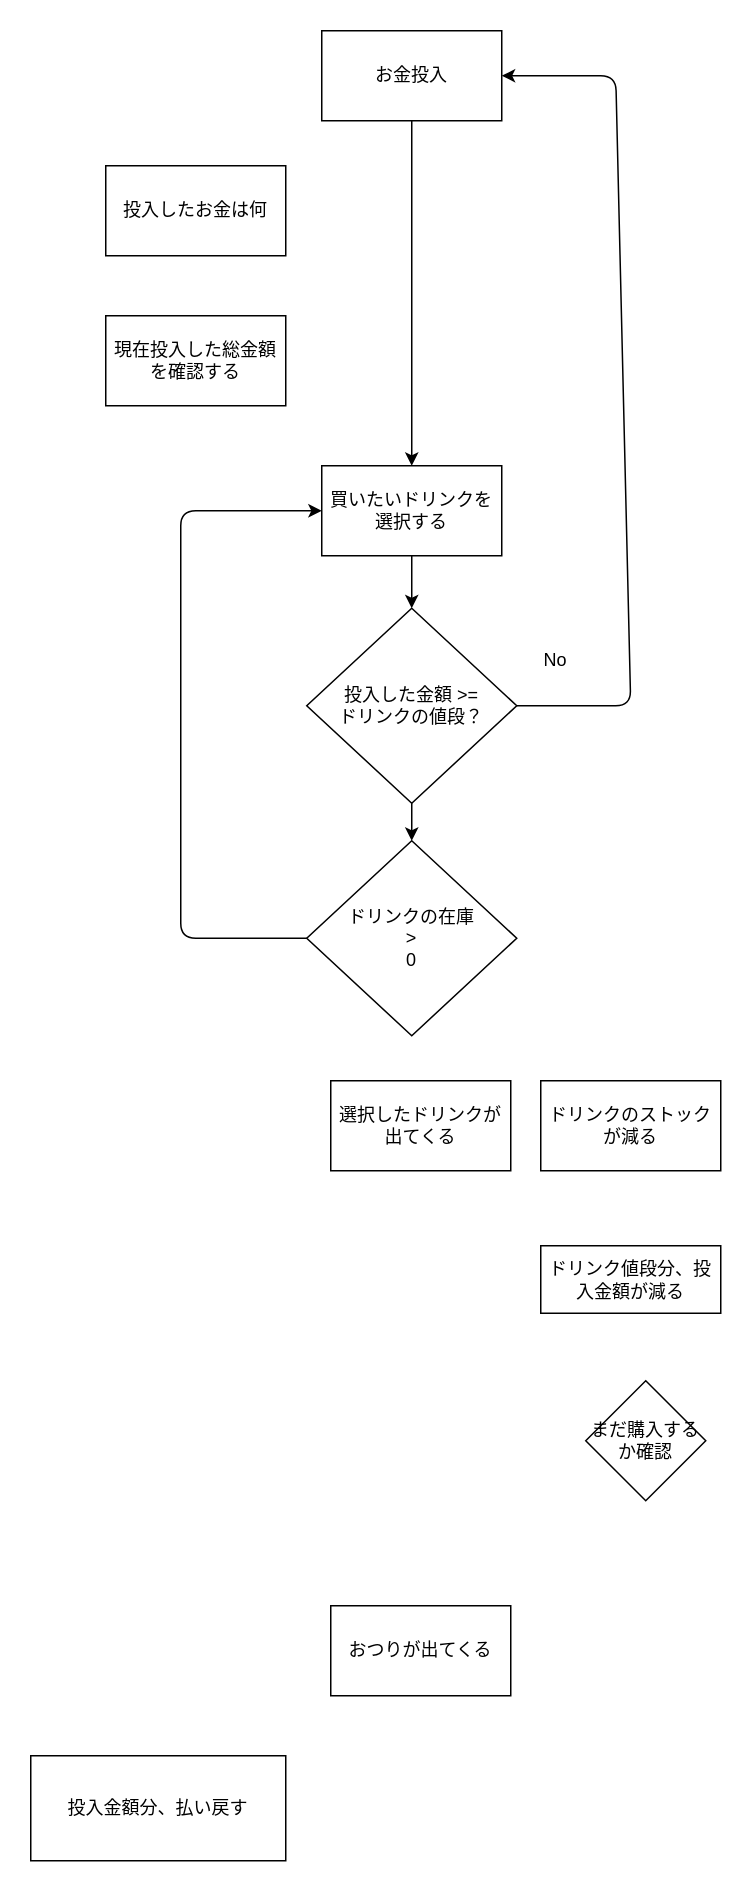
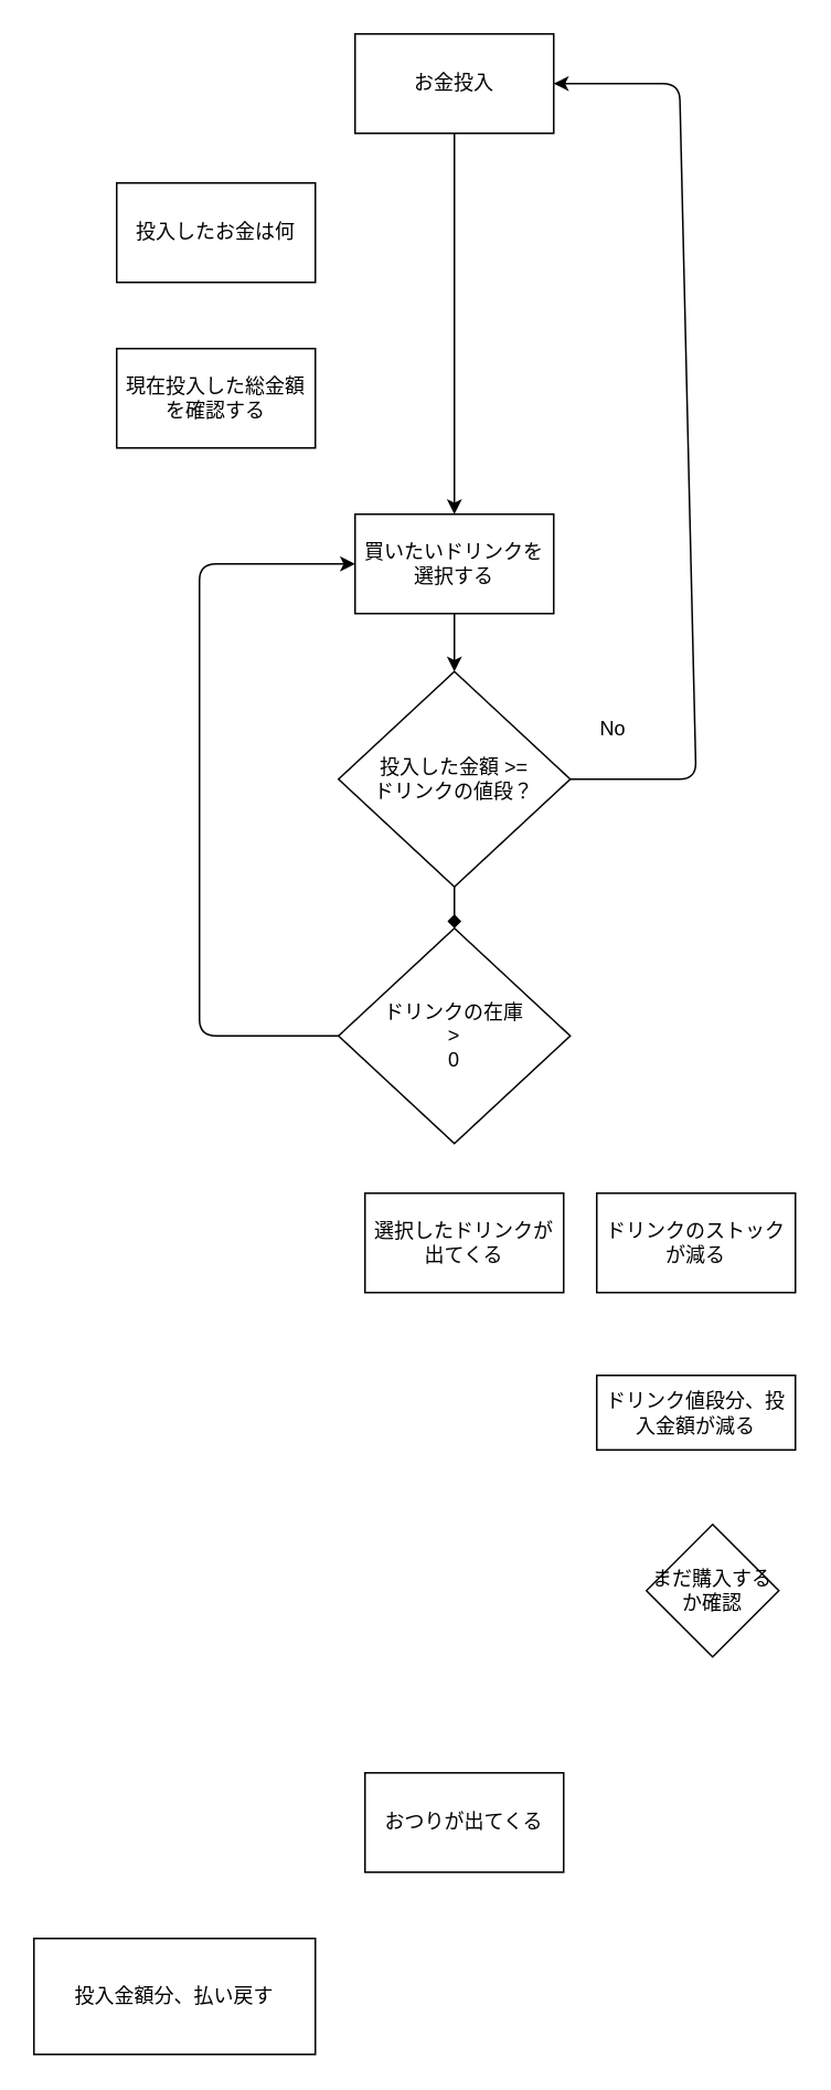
- <mxCell id="19" value="" style="endArrow=classic;html=1;exitX=0.5;exitY=1;exitDx=0;exitDy=0;entryX=0.5;entryY=0;entryDx=0;entryDy=0;" edge="1" parent="1" source="12" target="13"><mxGeometry width="50" height="50" relative="1" as="geometry"><mxPoint x="284" y="380" as="sourcePoint" /><mxPoint x="284" y="415" as="targetPoint" /></mxGeometry></mxCell>
+ <mxCell id="19" value="" style="endArrow=diamond;html=1;exitX=0.5;exitY=1;exitDx=0;exitDy=0;entryX=0.5;entryY=0;entryDx=0;entryDy=0;" edge="1" parent="1" source="12" target="13"><mxGeometry width="50" height="50" relative="1" as="geometry"><mxPoint x="284" y="380" as="sourcePoint" /><mxPoint x="284" y="415" as="targetPoint" /></mxGeometry></mxCell>
